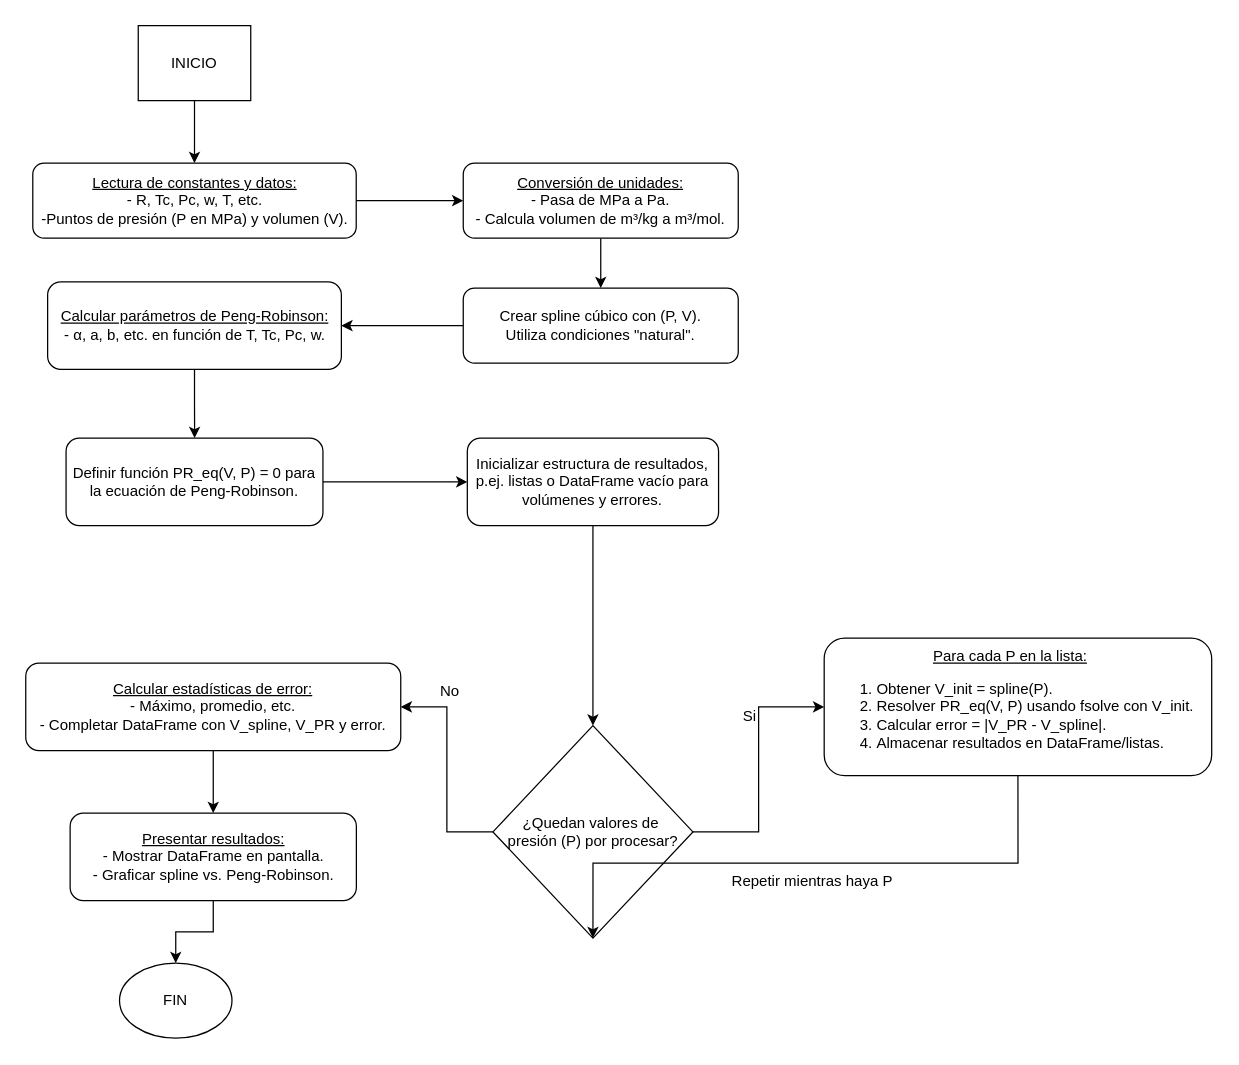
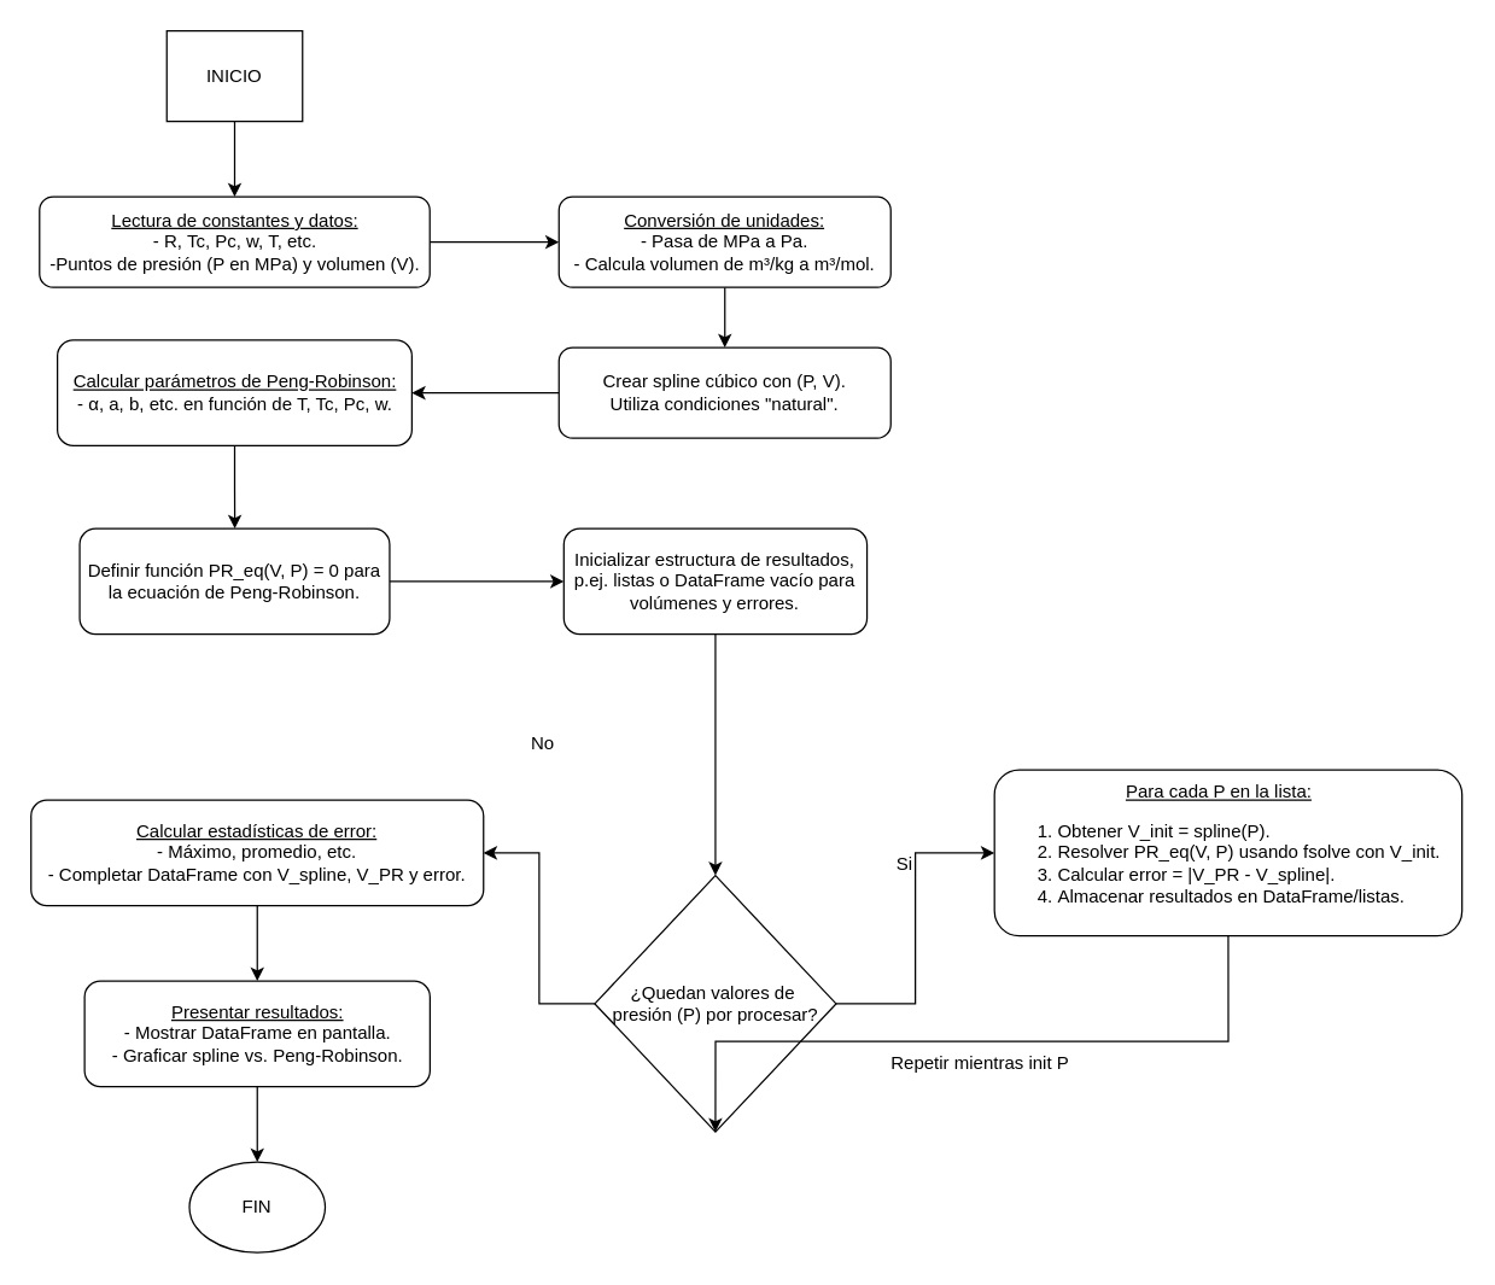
- <mxCell id="25" value="No" style="text;html=1;align=center;verticalAlign=middle;resizable=0;points=[];autosize=1;strokeColor=none;fillColor=none;" vertex="1" parent="1"><mxGeometry x="338.75" y="538" width="40" height="30" as="geometry" /></mxCell>
+ <mxCell id="25" value="No" style="text;html=1;align=center;verticalAlign=middle;resizable=0;points=[];autosize=1;strokeColor=none;fillColor=none;" vertex="1" parent="1"><mxGeometry x="338.75" y="478" width="40" height="30" as="geometry" /></mxCell>
- <mxCell id="28" value="Repetir mientras haya P" style="text;html=1;align=center;verticalAlign=middle;resizable=0;points=[];autosize=1;strokeColor=none;fillColor=none;" vertex="1" parent="1"><mxGeometry x="574.25" y="690" width="150" height="30" as="geometry" /></mxCell>
+ <mxCell id="28" value="Repetir mientras init P" style="text;html=1;align=center;verticalAlign=middle;resizable=0;points=[];autosize=1;strokeColor=none;fillColor=none;" vertex="1" parent="1"><mxGeometry x="574.25" y="690" width="150" height="30" as="geometry" /></mxCell>
- <mxCell id="8" value="FIN" style="ellipse;whiteSpace=wrap;html=1;" vertex="1" parent="1"><mxGeometry x="95" y="770" width="90" height="60" as="geometry" /></mxCell>
+ <mxCell id="8" value="FIN" style="ellipse;whiteSpace=wrap;html=1;" vertex="1" parent="1"><mxGeometry x="125" y="770" width="90" height="60" as="geometry" /></mxCell>
